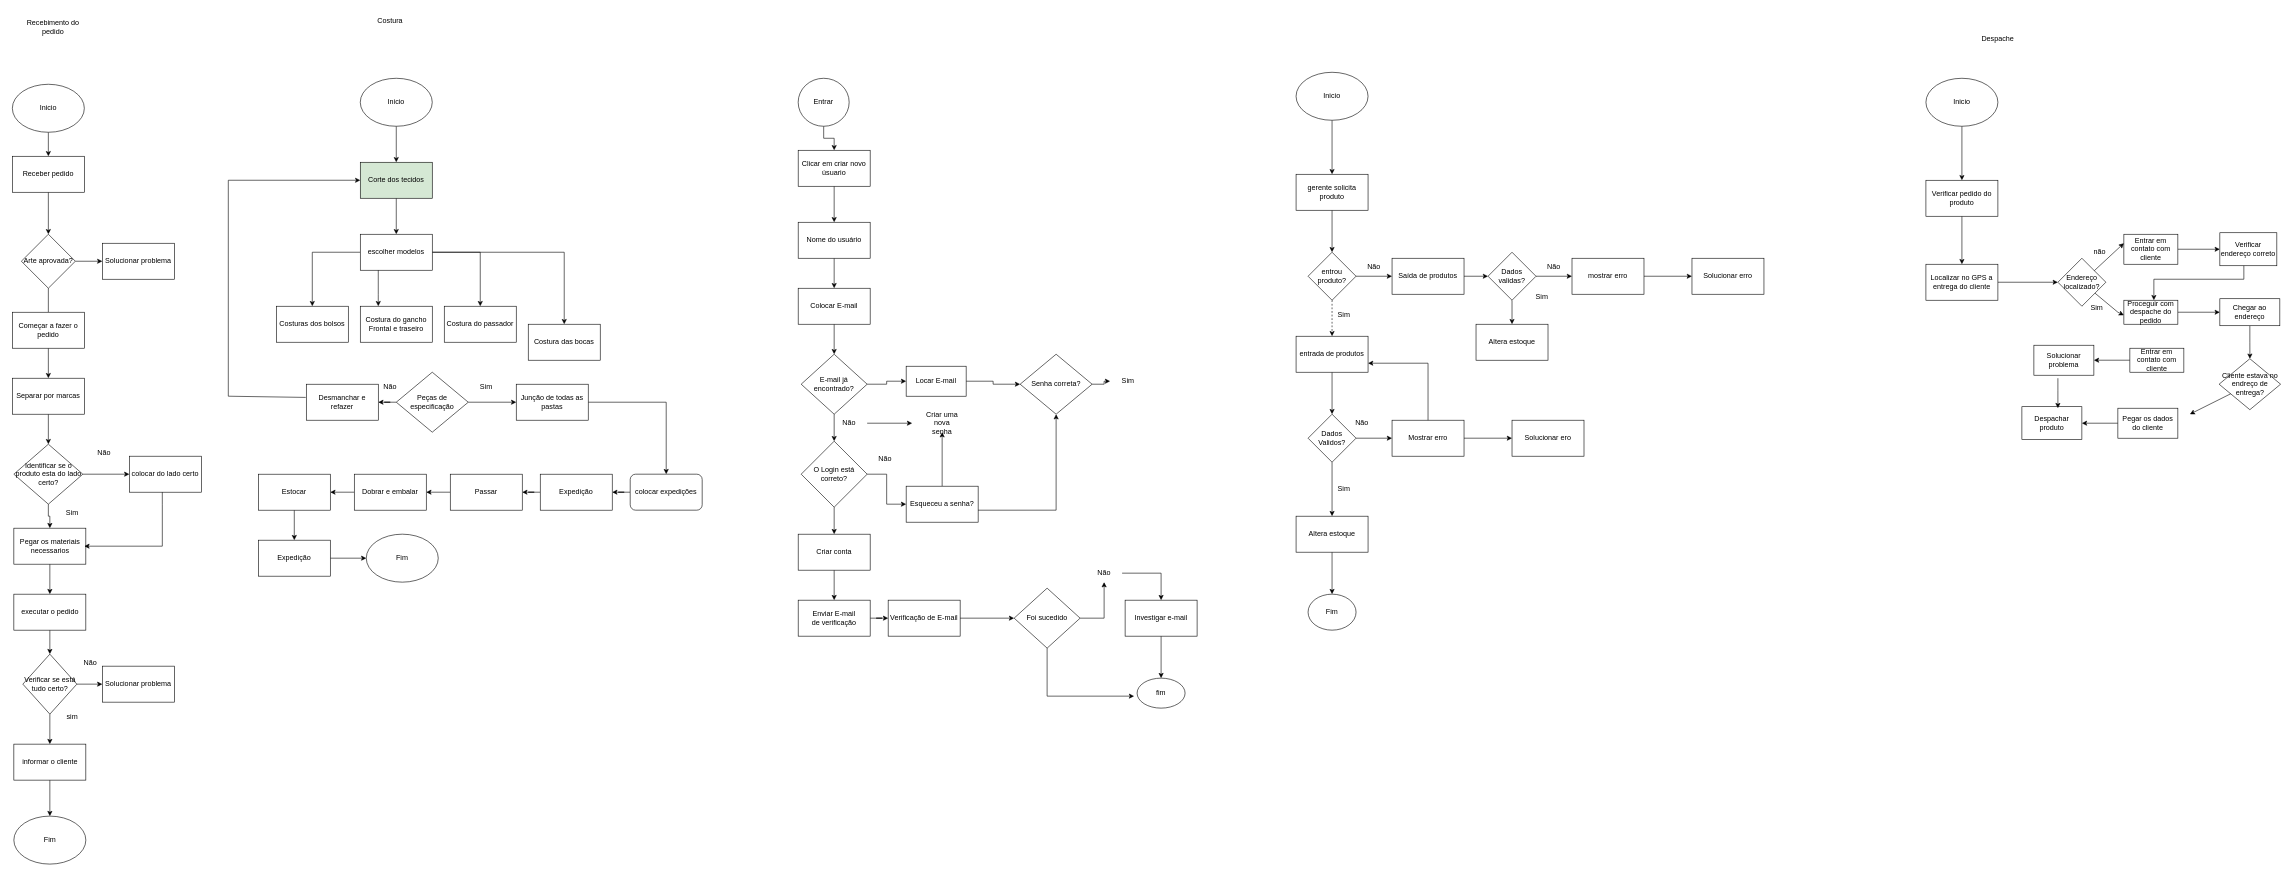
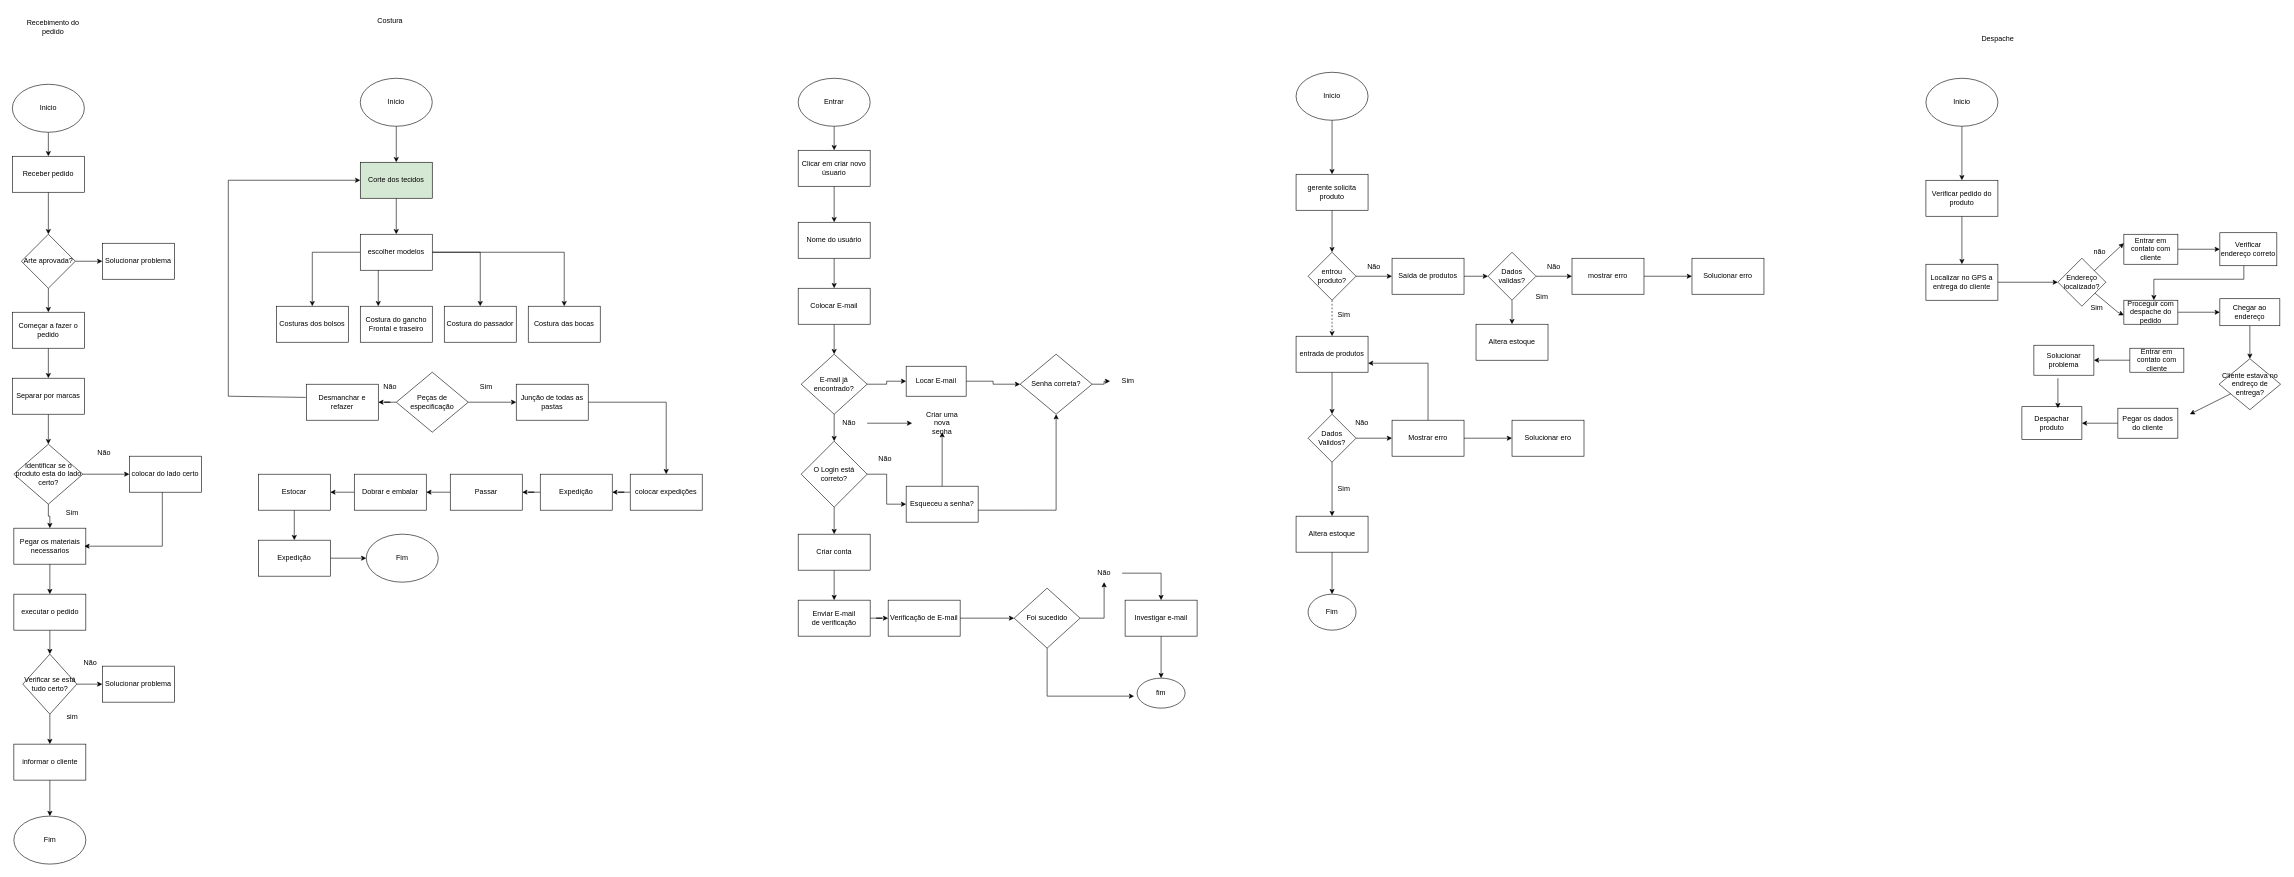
- <mxCell id="72" value="Entrar" style="ellipse;whiteSpace=wrap;html=1;" parent="1" vertex="1"><mxGeometry x="1330" y="130" width="85" height="80" as="geometry" /></mxCell>
+ <mxCell id="72" value="Entrar" style="ellipse;whiteSpace=wrap;html=1;" parent="1" vertex="1"><mxGeometry x="1330" y="130" width="120" height="80" as="geometry" /></mxCell>
- <mxCell id="7" value="" style="edgeStyle=orthogonalEdgeStyle;rounded=0;orthogonalLoop=1;jettySize=auto;html=1;endArrow=none;" parent="1" source="8" target="11" edge="1"><mxGeometry relative="1" as="geometry" /></mxCell>
+ <mxCell id="7" value="" style="edgeStyle=orthogonalEdgeStyle;rounded=0;orthogonalLoop=1;jettySize=auto;html=1;" parent="1" source="8" target="11" edge="1"><mxGeometry relative="1" as="geometry" /></mxCell>
- <mxCell id="47" value="Costura das bocas" style="rounded=0;whiteSpace=wrap;html=1;" parent="1" vertex="1"><mxGeometry x="880" y="540" width="120" height="60" as="geometry" /></mxCell>
+ <mxCell id="47" value="Costura das bocas" style="rounded=0;whiteSpace=wrap;html=1;" parent="1" vertex="1"><mxGeometry x="880" y="510" width="120" height="60" as="geometry" /></mxCell>
- <mxCell id="69" value="colocar expedições" style="whiteSpace=wrap;html=1;rounded=1;" parent="1" vertex="1"><mxGeometry x="1050" y="790" width="120" height="60" as="geometry" /></mxCell>
+ <mxCell id="69" value="colocar expedições" style="whiteSpace=wrap;html=1;rounded=0;" parent="1" vertex="1"><mxGeometry x="1050" y="790" width="120" height="60" as="geometry" /></mxCell>
